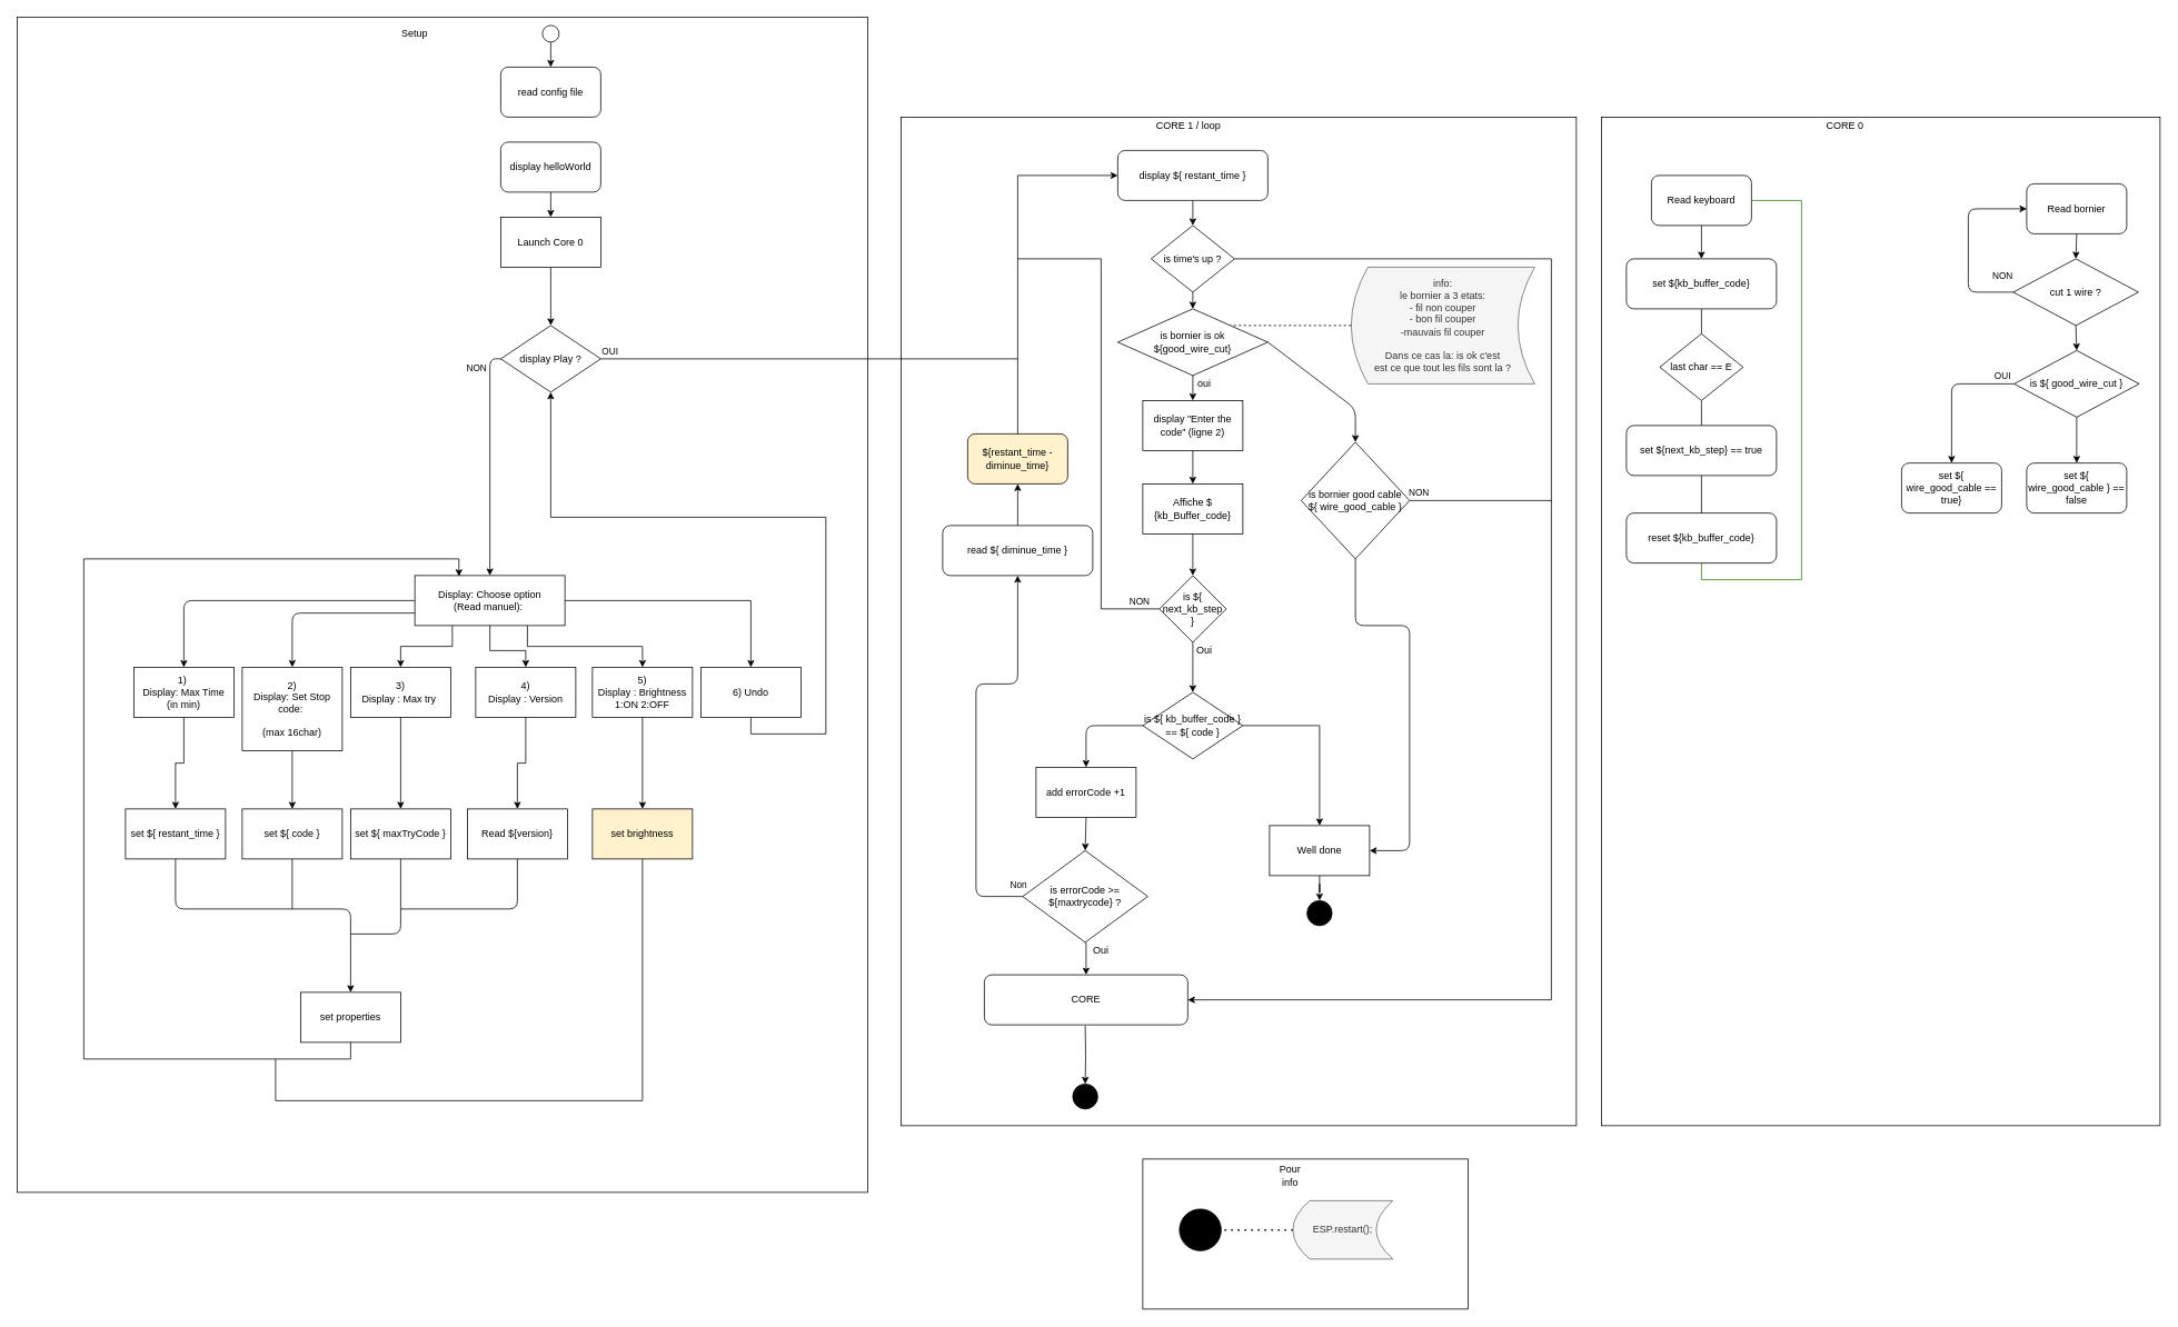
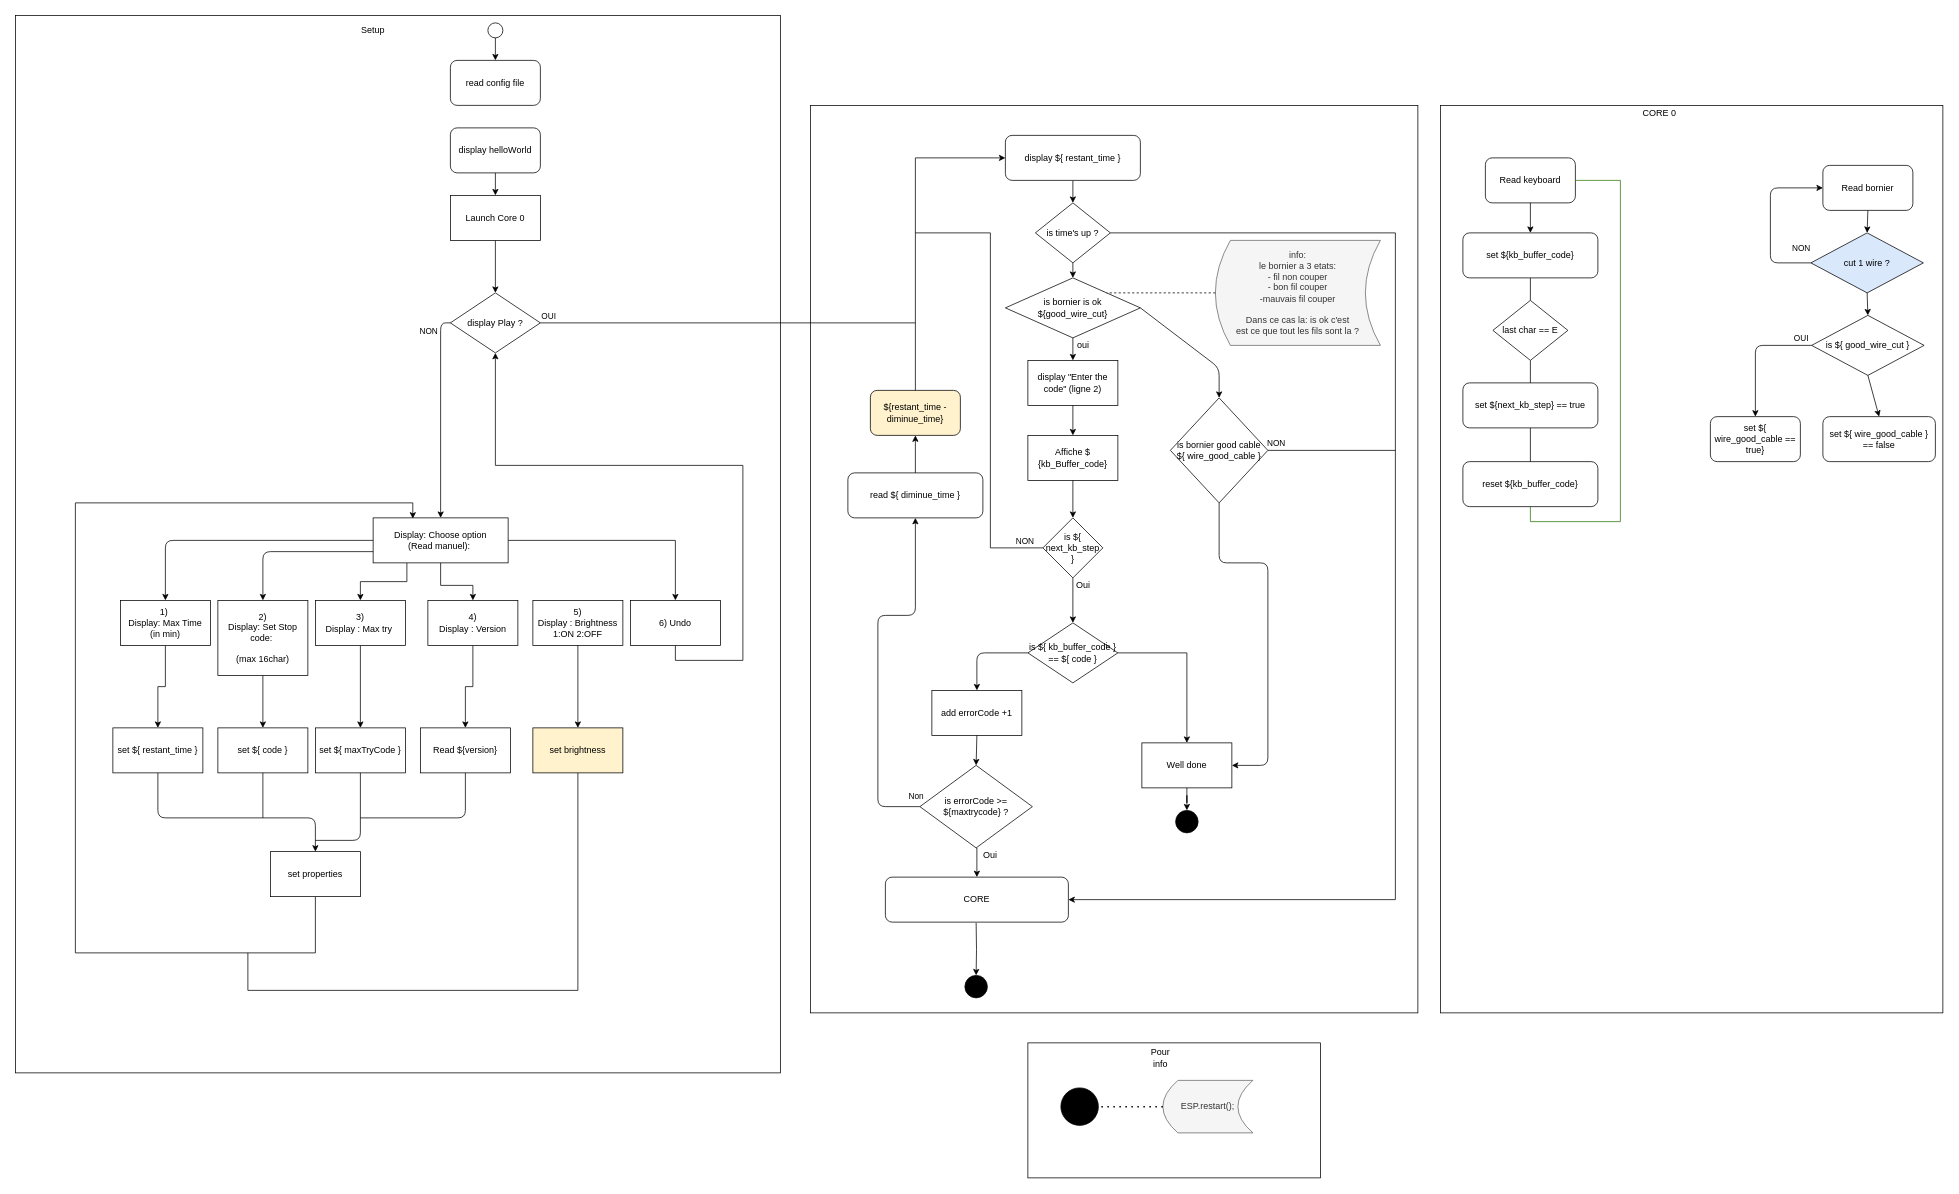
- <mxCell id="30" value="CORE 1 / loop" style="text;html=1;strokeColor=none;fillColor=none;align=center;verticalAlign=middle;whiteSpace=wrap;rounded=0;" parent="1" vertex="1"><mxGeometry x="1370" y="140" width="110" height="20" as="geometry" /></mxCell>
- <mxCell id="72" value="cut 1 wire ?" style="rhombus;whiteSpace=wrap;html=1;" parent="1" vertex="1"><mxGeometry x="2414" y="310" width="150" height="80" as="geometry" /></mxCell>
+ <mxCell id="72" value="cut 1 wire ?" style="rhombus;whiteSpace=wrap;html=1;fillColor=#dae8fc;" parent="1" vertex="1"><mxGeometry x="2414" y="310" width="150" height="80" as="geometry" /></mxCell>
- <mxCell id="70" value="&lt;span&gt;set ${ wire_good_cable } == false&lt;/span&gt;" style="rounded=1;whiteSpace=wrap;html=1;" parent="1" vertex="1"><mxGeometry x="2430" y="555" width="120" height="60" as="geometry" /></mxCell>
+ <mxCell id="70" value="&lt;span&gt;set ${ wire_good_cable } == false&lt;/span&gt;" style="rounded=1;whiteSpace=wrap;html=1;" parent="1" vertex="1"><mxGeometry x="2430" y="555" width="150" height="60" as="geometry" /></mxCell>
- <mxCell id="91" style="edgeStyle=orthogonalEdgeStyle;rounded=0;orthogonalLoop=1;jettySize=auto;html=1;exitX=0.75;exitY=1;exitDx=0;exitDy=0;entryX=0.5;entryY=0;entryDx=0;entryDy=0;endArrow=classic;endFill=1;" parent="1" source="92" target="107" edge="1"><mxGeometry relative="1" as="geometry" /></mxCell>
- <mxCell id="115" value="set properties" style="rounded=0;whiteSpace=wrap;html=1;fillColor=#FFFFFF;" parent="1" vertex="1"><mxGeometry x="360" y="1190" width="120" height="60" as="geometry" /></mxCell>
+ <mxCell id="115" value="set properties" style="rounded=0;whiteSpace=wrap;html=1;fillColor=#FFFFFF;" parent="1" vertex="1"><mxGeometry x="360" y="1135" width="120" height="60" as="geometry" /></mxCell>
